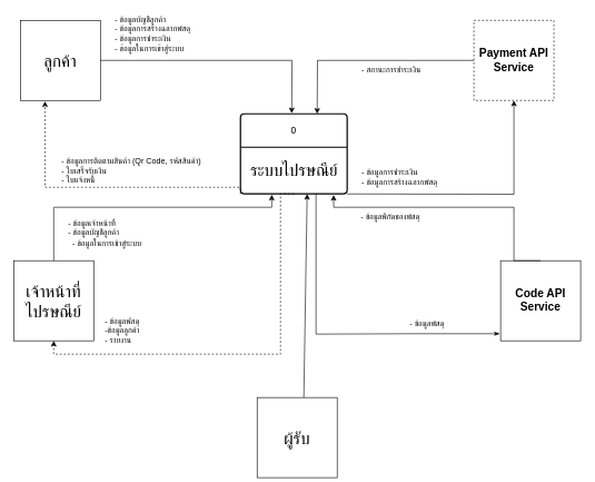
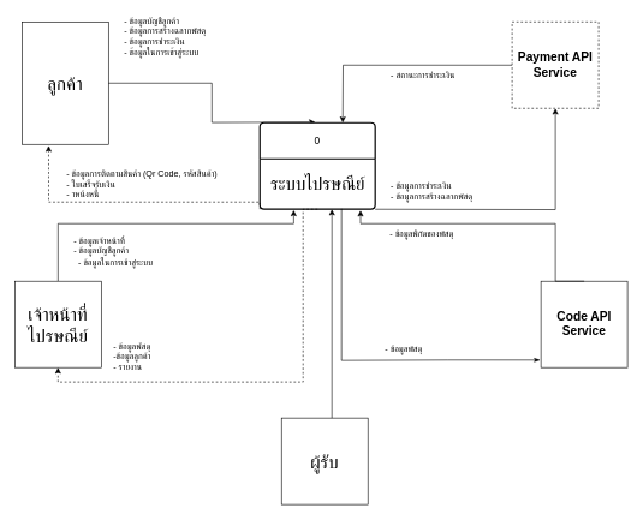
- <mxCell id="3" value="&lt;font style=&quot;font-size: 25px;&quot;&gt;ลูกค้า&lt;/font&gt;" style="whiteSpace=wrap;html=1;aspect=fixed;" parent="1" vertex="1"><mxGeometry x="30" y="30" width="120" height="120" as="geometry" /></mxCell>
+ <mxCell id="3" value="&lt;font style=&quot;font-size: 25px;&quot;&gt;ลูกค้า&lt;/font&gt;" style="whiteSpace=wrap;html=1;aspect=fixed;" parent="1" vertex="1"><mxGeometry x="30" y="30" width="120" height="170" as="geometry" /></mxCell>
- <mxCell id="12" value="&lt;br&gt;&lt;div&gt;- ข้อมูลการติดตามสินค้า (Qr Code, รหัสสินค้า)&amp;nbsp;&lt;/div&gt;&lt;div&gt;- ใบเสร็จรับเงิน&lt;/div&gt;&lt;div&gt;- ใบแจ้งหนี้&lt;/div&gt;" style="text;html=1;align=left;verticalAlign=middle;whiteSpace=wrap;rounded=0;" parent="1" vertex="1"><mxGeometry x="90" y="233" width="250" height="30" as="geometry" /></mxCell>
+ <mxCell id="12" value="&lt;br&gt;&lt;div&gt;- ข้อมูลการติดตามสินค้า (Qr Code, รหัสสินค้า)&amp;nbsp;&lt;/div&gt;&lt;div&gt;- ใบเสร็จรับเงิน&lt;/div&gt;&lt;div&gt;- าหน้งหนี้&lt;/div&gt;" style="text;html=1;align=left;verticalAlign=middle;whiteSpace=wrap;rounded=0;" parent="1" vertex="1"><mxGeometry x="90" y="233" width="250" height="30" as="geometry" /></mxCell>
- <mxCell id="17" value="- ข้อมูลพัสดุ" style="text;html=1;align=center;verticalAlign=middle;whiteSpace=wrap;rounded=0;" parent="1" vertex="1"><mxGeometry x="600" y="470" width="80" height="30" as="geometry" /></mxCell>
+ <mxCell id="17" value="- ข้อมูลพัสดุ" style="text;html=1;align=center;verticalAlign=middle;whiteSpace=wrap;rounded=0;" parent="1" vertex="1"><mxGeometry x="520" y="470" width="80" height="30" as="geometry" /></mxCell>
- <mxCell id="25" value="&lt;span style=&quot;font-size: 25px;&quot;&gt;ผู้รับ&lt;/span&gt;" style="whiteSpace=wrap;html=1;aspect=fixed;" vertex="1" parent="1"><mxGeometry x="385" y="595" width="120" height="120" as="geometry" /></mxCell>
+ <mxCell id="25" value="&lt;span style=&quot;font-size: 25px;&quot;&gt;ผู้รับ&lt;/span&gt;" style="whiteSpace=wrap;html=1;aspect=fixed;" vertex="1" parent="1"><mxGeometry x="390" y="580" width="120" height="120" as="geometry" /></mxCell>
